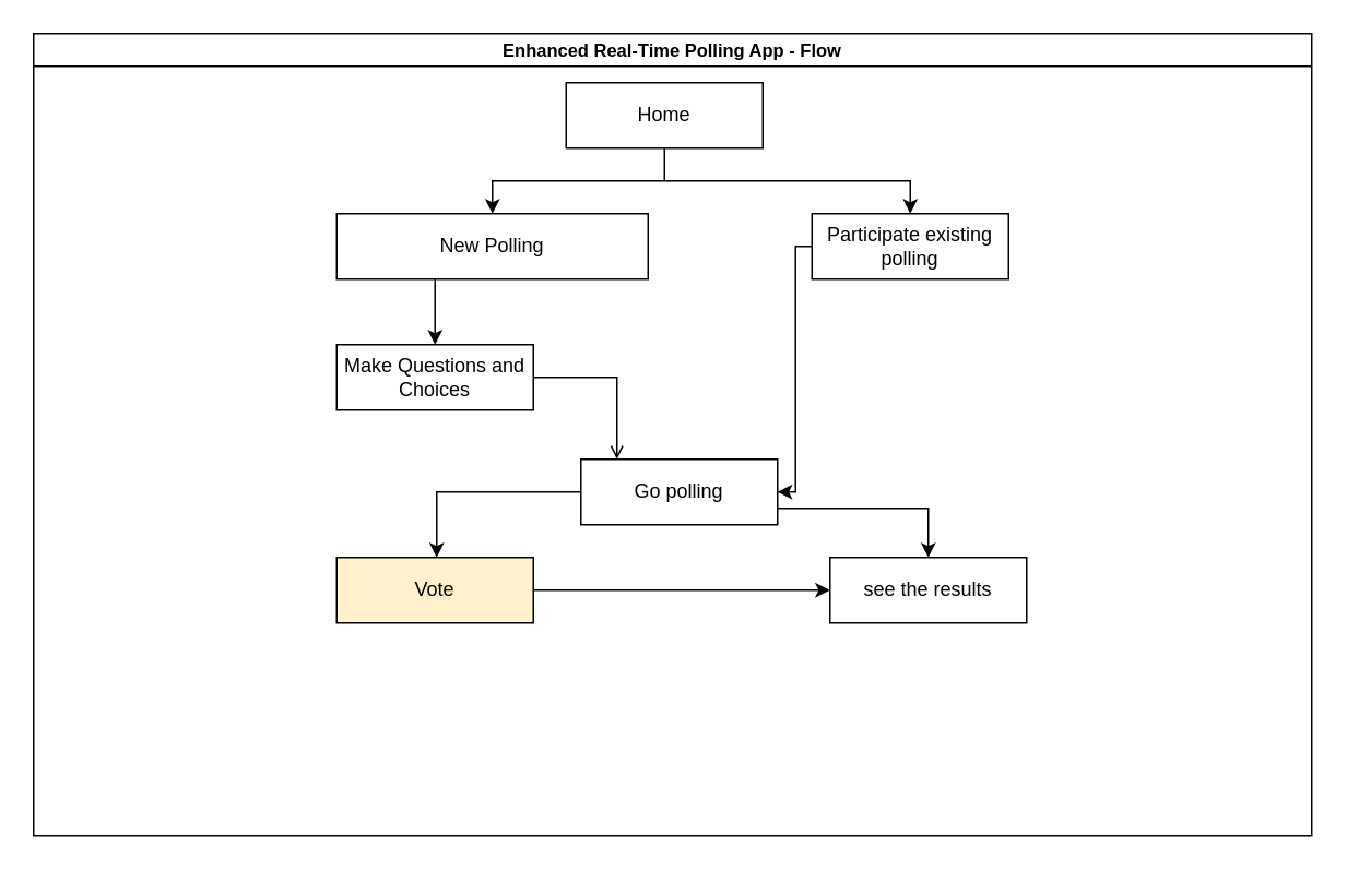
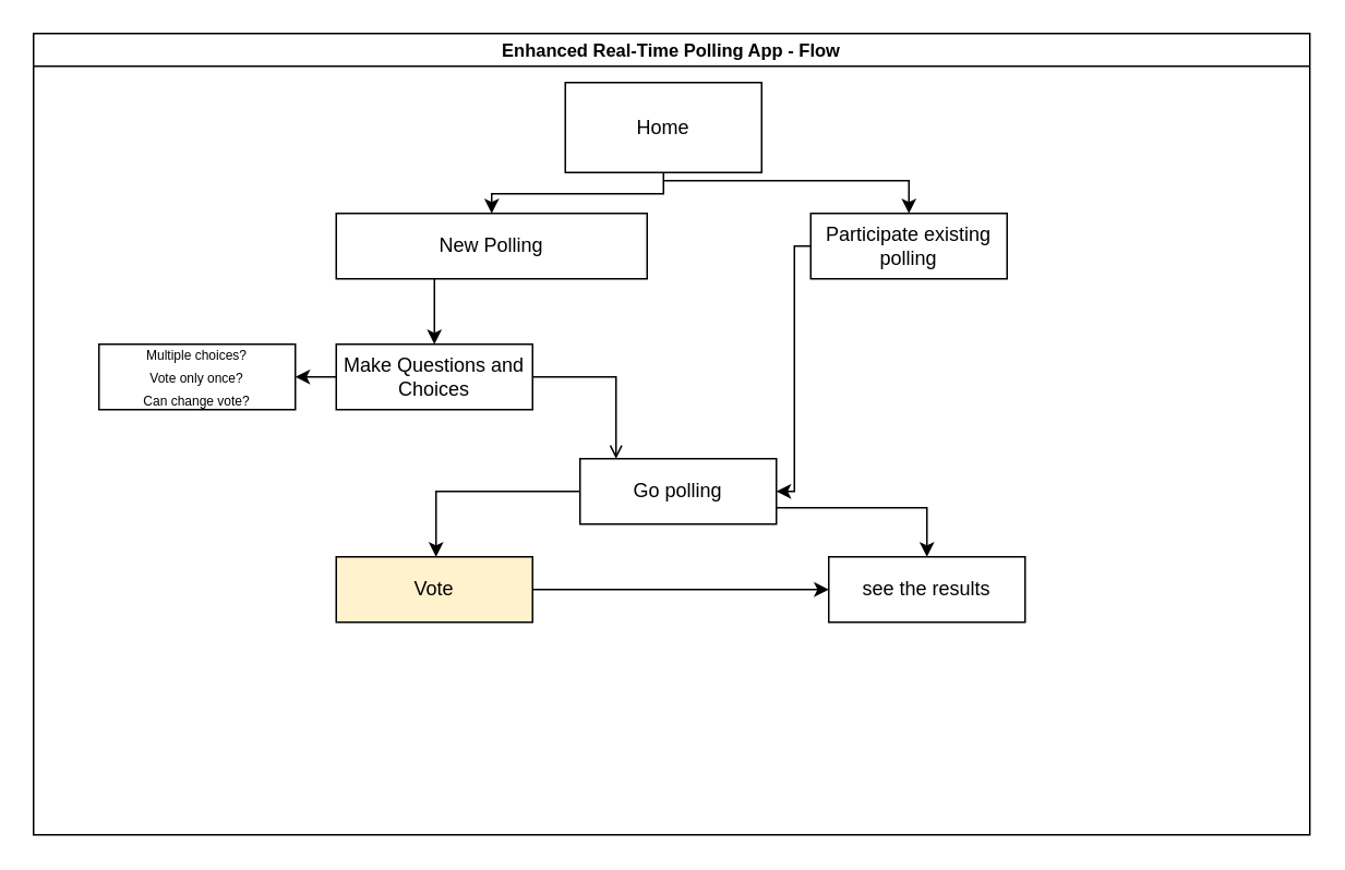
- <mxCell id="5" value="Home" style="whiteSpace=wrap;html=1;treeFolding=1;treeMoving=1;newEdgeStyle={&quot;edgeStyle&quot;:&quot;elbowEdgeStyle&quot;,&quot;startArrow&quot;:&quot;none&quot;,&quot;endArrow&quot;:&quot;none&quot;};" vertex="1" parent="2"><mxGeometry x="325" y="30" width="120" height="40" as="geometry" /></mxCell>
+ <mxCell id="5" value="Home" style="whiteSpace=wrap;html=1;treeFolding=1;treeMoving=1;newEdgeStyle={&quot;edgeStyle&quot;:&quot;elbowEdgeStyle&quot;,&quot;startArrow&quot;:&quot;none&quot;,&quot;endArrow&quot;:&quot;none&quot;};" vertex="1" parent="2"><mxGeometry x="325" y="30" width="120" height="55" as="geometry" /></mxCell>
+ <mxCell id="14" value="&lt;p style=&quot;line-height: 0%;&quot;&gt;&lt;font style=&quot;font-size: 8px;&quot;&gt;Multiple choices?&lt;/font&gt;&lt;/p&gt;&lt;p style=&quot;line-height: 0%;&quot;&gt;&lt;span style=&quot;background-color: initial; font-size: 8px;&quot;&gt;Vote only once?&lt;/span&gt;&lt;/p&gt;&lt;p style=&quot;line-height: 0%;&quot;&gt;&lt;span style=&quot;font-size: 8px; background-color: initial;&quot;&gt;Can change vote?&lt;/span&gt;&lt;/p&gt;&lt;p&gt;&lt;/p&gt;" style="whiteSpace=wrap;html=1;treeFolding=1;treeMoving=1;newEdgeStyle={&quot;edgeStyle&quot;:&quot;elbowEdgeStyle&quot;,&quot;startArrow&quot;:&quot;none&quot;,&quot;endArrow&quot;:&quot;none&quot;};" vertex="1" parent="2"><mxGeometry x="40" y="190" width="120" height="40" as="geometry" /></mxCell>
+ <mxCell id="13" style="edgeStyle=elbowEdgeStyle;rounded=0;orthogonalLoop=1;jettySize=auto;html=1;startArrow=none;endArrow=classic;endFill=1;" edge="1" target="14" source="11" parent="2"><mxGeometry relative="1" as="geometry"><mxPoint x="265" y="170" as="sourcePoint" /></mxGeometry></mxCell>
